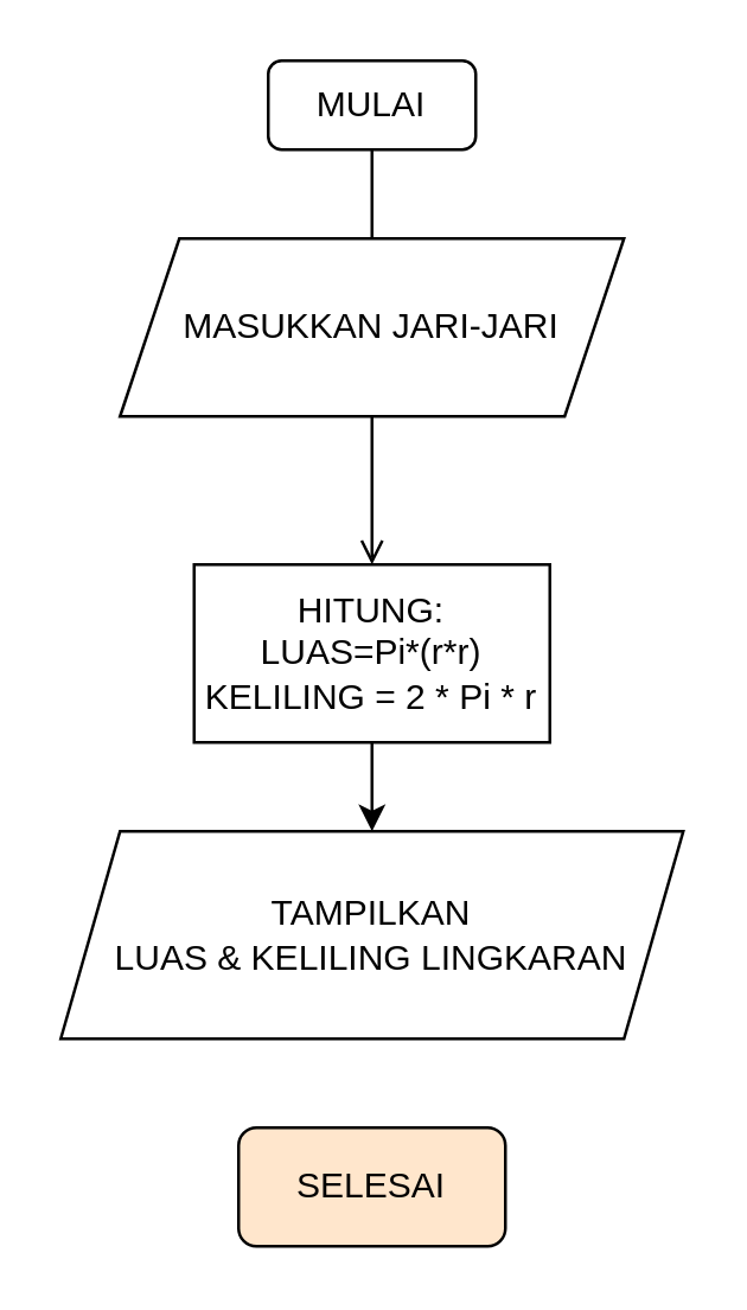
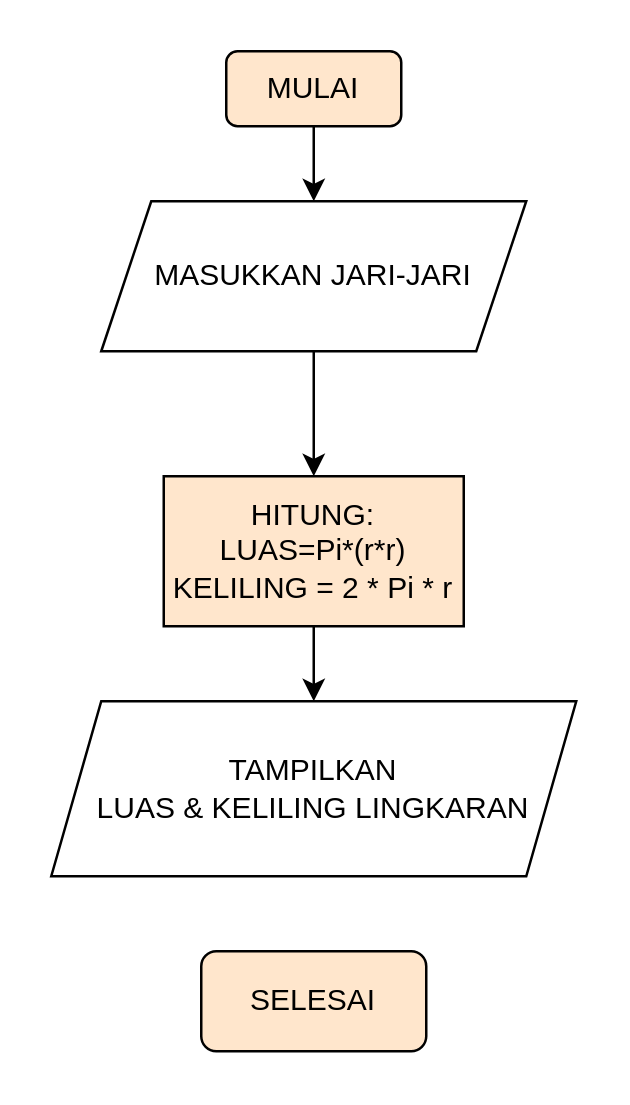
- <mxCell id="3" value="MULAI" style="rounded=1;whiteSpace=wrap;html=1;" vertex="1" parent="1"><mxGeometry x="90" y="20" width="70" height="30" as="geometry" /></mxCell>
+ <mxCell id="3" value="MULAI" style="rounded=1;whiteSpace=wrap;html=1;fillColor=#ffe6cc;" vertex="1" parent="1"><mxGeometry x="90" y="20" width="70" height="30" as="geometry" /></mxCell>
- <mxCell id="2" value="" style="edgeStyle=orthogonalEdgeStyle;rounded=0;orthogonalLoop=1;jettySize=auto;html=1;endArrow=none;" edge="1" parent="1" source="3" target="5"><mxGeometry relative="1" as="geometry" /></mxCell>
+ <mxCell id="2" value="" style="edgeStyle=orthogonalEdgeStyle;rounded=0;orthogonalLoop=1;jettySize=auto;html=1;" edge="1" parent="1" source="3" target="5"><mxGeometry relative="1" as="geometry" /></mxCell>
- <mxCell id="4" value="" style="edgeStyle=orthogonalEdgeStyle;rounded=0;orthogonalLoop=1;jettySize=auto;html=1;endArrow=open;" edge="1" parent="1" source="5" target="7"><mxGeometry relative="1" as="geometry" /></mxCell>
+ <mxCell id="4" value="" style="edgeStyle=orthogonalEdgeStyle;rounded=0;orthogonalLoop=1;jettySize=auto;html=1;" edge="1" parent="1" source="5" target="7"><mxGeometry relative="1" as="geometry" /></mxCell>
- <mxCell id="7" value="HITUNG:&lt;br&gt;LUAS=Pi*(r*r)&lt;br&gt;KELILING = 2 * Pi * r" style="rounded=0;whiteSpace=wrap;html=1;" vertex="1" parent="1"><mxGeometry x="65" y="190" width="120" height="60" as="geometry" /></mxCell>
+ <mxCell id="7" value="HITUNG:&lt;br&gt;LUAS=Pi*(r*r)&lt;br&gt;KELILING = 2 * Pi * r" style="rounded=0;whiteSpace=wrap;html=1;fillColor=#ffe6cc;" vertex="1" parent="1"><mxGeometry x="65" y="190" width="120" height="60" as="geometry" /></mxCell>
